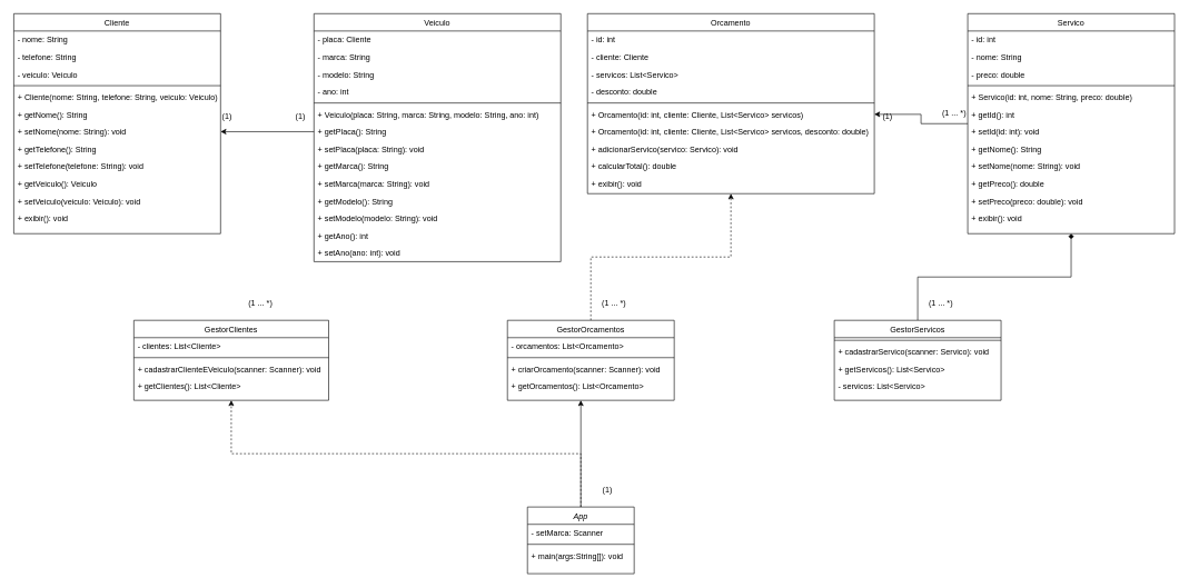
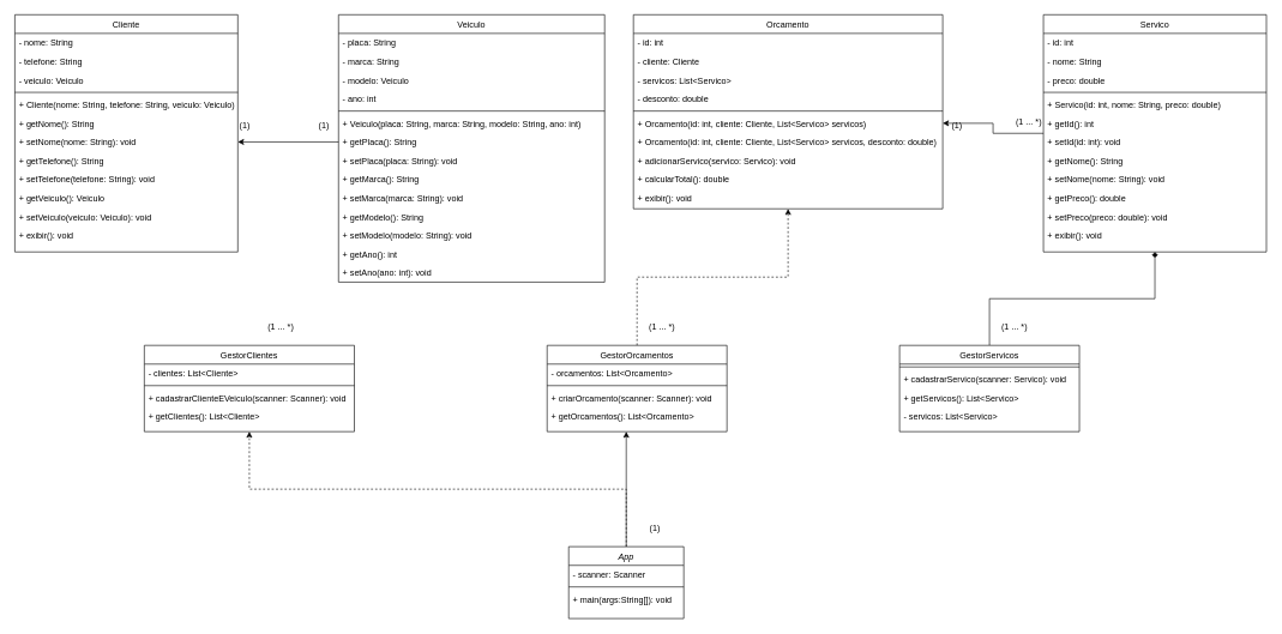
- <mxCell id="39" value=" - placa: Cliente  " style="text;align=left;verticalAlign=top;spacingLeft=4;spacingRight=4;overflow=hidden;rotatable=0;points=[[0,0.5],[1,0.5]];portConstraint=eastwest;" parent="38" vertex="1"><mxGeometry y="26" width="370" height="26" as="geometry" /></mxCell>
+ <mxCell id="39" value=" - placa: String  " style="text;align=left;verticalAlign=top;spacingLeft=4;spacingRight=4;overflow=hidden;rotatable=0;points=[[0,0.5],[1,0.5]];portConstraint=eastwest;" parent="38" vertex="1"><mxGeometry y="26" width="370" height="26" as="geometry" /></mxCell>
- <mxCell id="41" value="- modelo: String" style="text;align=left;verticalAlign=top;spacingLeft=4;spacingRight=4;overflow=hidden;rotatable=0;points=[[0,0.5],[1,0.5]];portConstraint=eastwest;fontStyle=0" parent="38" vertex="1"><mxGeometry y="78" width="370" height="26" as="geometry" /></mxCell>
+ <mxCell id="41" value="- modelo: Veiculo" style="text;align=left;verticalAlign=top;spacingLeft=4;spacingRight=4;overflow=hidden;rotatable=0;points=[[0,0.5],[1,0.5]];portConstraint=eastwest;fontStyle=0" parent="38" vertex="1"><mxGeometry y="78" width="370" height="26" as="geometry" /></mxCell>
- <mxCell id="5" value="- setMarca: Scanner" style="text;align=left;verticalAlign=top;spacingLeft=4;spacingRight=4;overflow=hidden;rotatable=0;points=[[0,0.5],[1,0.5]];portConstraint=eastwest;" parent="4" vertex="1"><mxGeometry y="26" width="160" height="26" as="geometry" /></mxCell>
+ <mxCell id="5" value="- scanner: Scanner" style="text;align=left;verticalAlign=top;spacingLeft=4;spacingRight=4;overflow=hidden;rotatable=0;points=[[0,0.5],[1,0.5]];portConstraint=eastwest;" parent="4" vertex="1"><mxGeometry y="26" width="160" height="26" as="geometry" /></mxCell>
